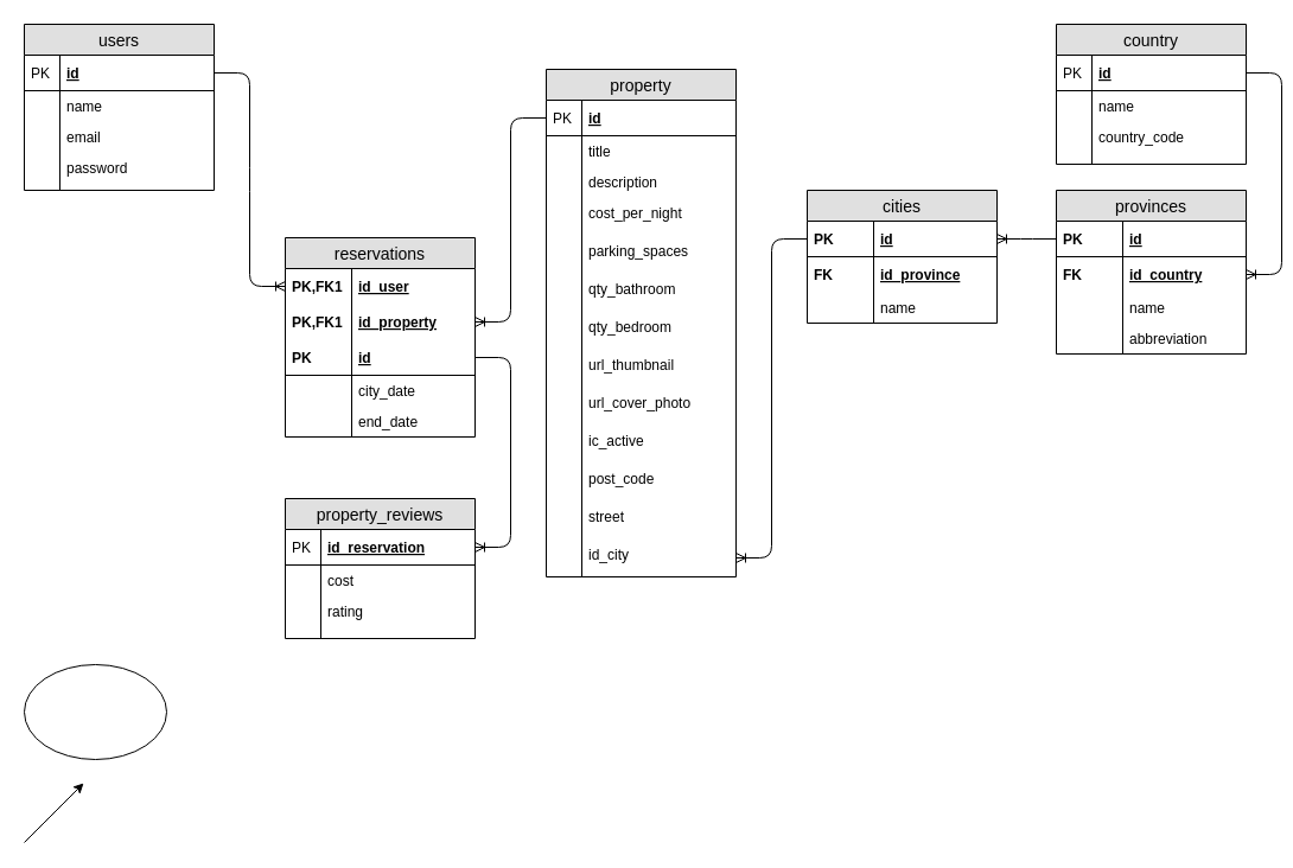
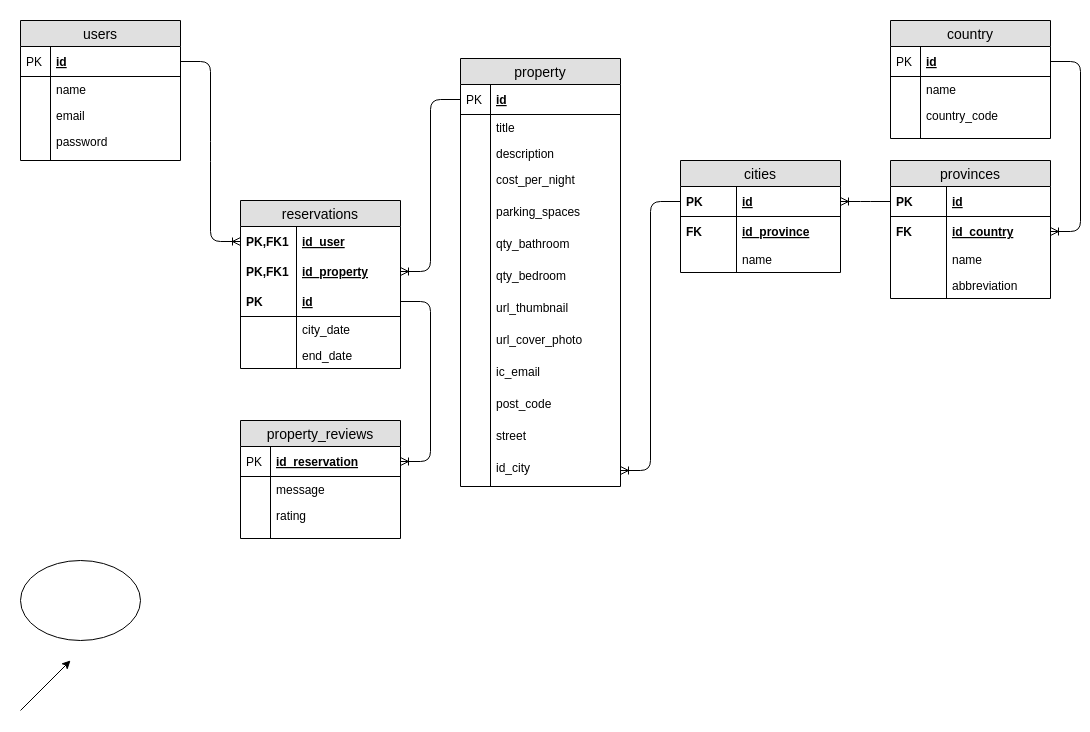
- <mxCell id="30" value="ic_active" style="shape=partialRectangle;top=0;left=0;right=0;bottom=0;align=left;verticalAlign=top;fillColor=none;spacingLeft=34;spacingRight=4;overflow=hidden;rotatable=0;points=[[0,0.5],[1,0.5]];portConstraint=eastwest;dropTarget=0;fontSize=12;" parent="11" vertex="1"><mxGeometry y="300" width="160" height="32" as="geometry" /></mxCell>
+ <mxCell id="30" value="ic_email" style="shape=partialRectangle;top=0;left=0;right=0;bottom=0;align=left;verticalAlign=top;fillColor=none;spacingLeft=34;spacingRight=4;overflow=hidden;rotatable=0;points=[[0,0.5],[1,0.5]];portConstraint=eastwest;dropTarget=0;fontSize=12;" parent="11" vertex="1"><mxGeometry y="300" width="160" height="32" as="geometry" /></mxCell>
- <mxCell id="82" value="cost" style="shape=partialRectangle;top=0;left=0;right=0;bottom=0;align=left;verticalAlign=top;fillColor=none;spacingLeft=34;spacingRight=4;overflow=hidden;rotatable=0;points=[[0,0.5],[1,0.5]];portConstraint=eastwest;dropTarget=0;fontSize=12;" parent="79" vertex="1"><mxGeometry y="56" width="160" height="26" as="geometry" /></mxCell>
+ <mxCell id="82" value="message" style="shape=partialRectangle;top=0;left=0;right=0;bottom=0;align=left;verticalAlign=top;fillColor=none;spacingLeft=34;spacingRight=4;overflow=hidden;rotatable=0;points=[[0,0.5],[1,0.5]];portConstraint=eastwest;dropTarget=0;fontSize=12;" parent="79" vertex="1"><mxGeometry y="56" width="160" height="26" as="geometry" /></mxCell>
